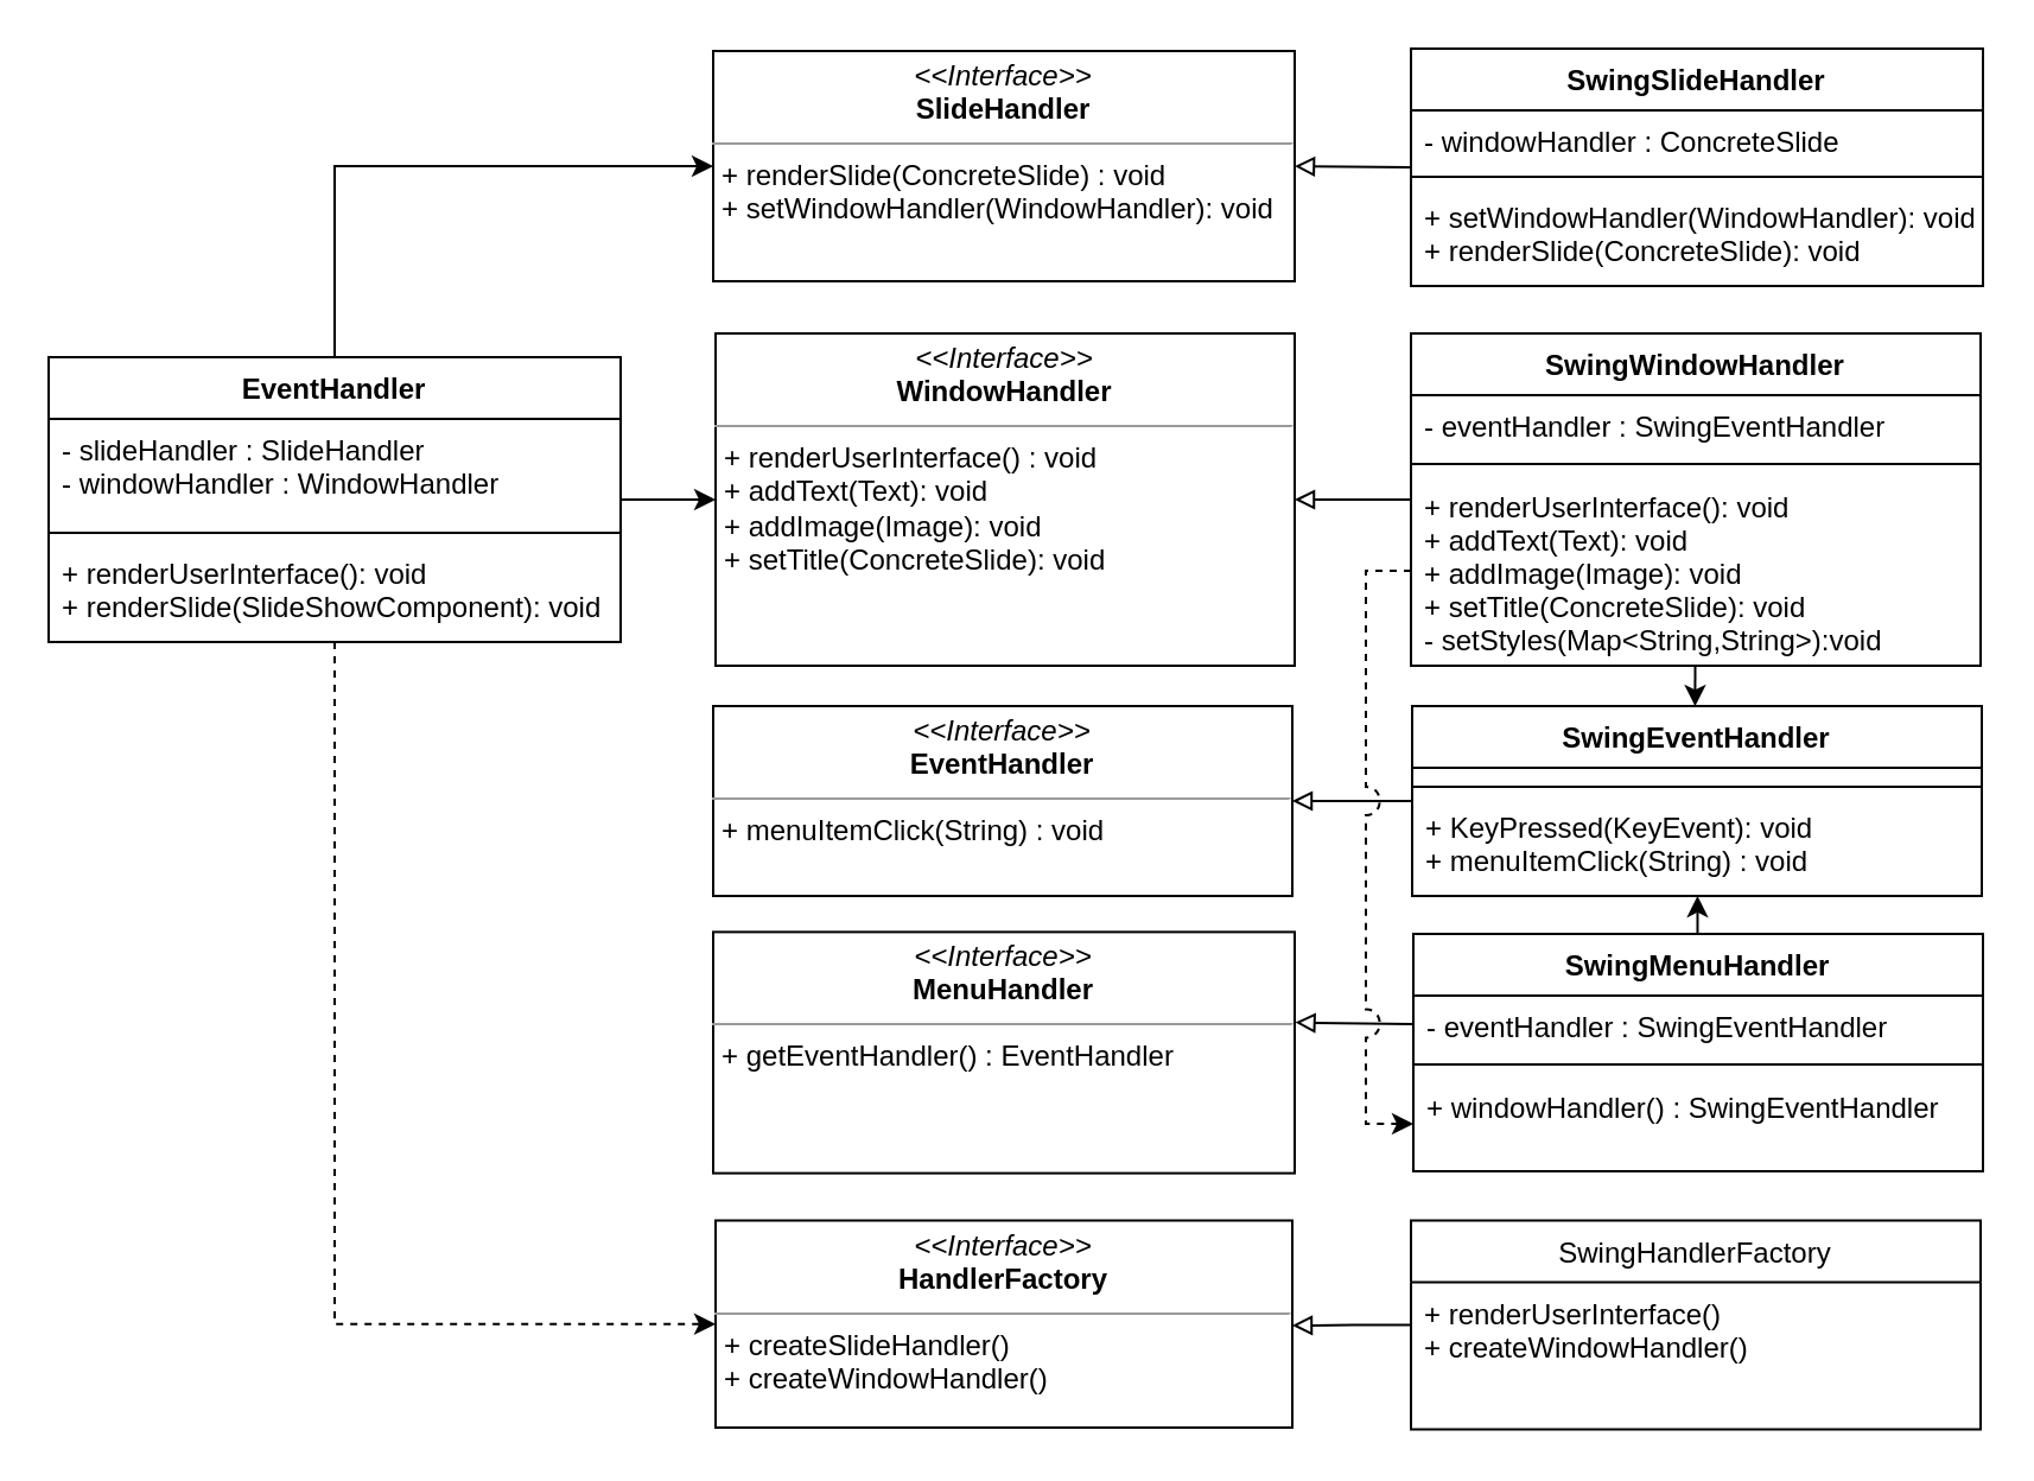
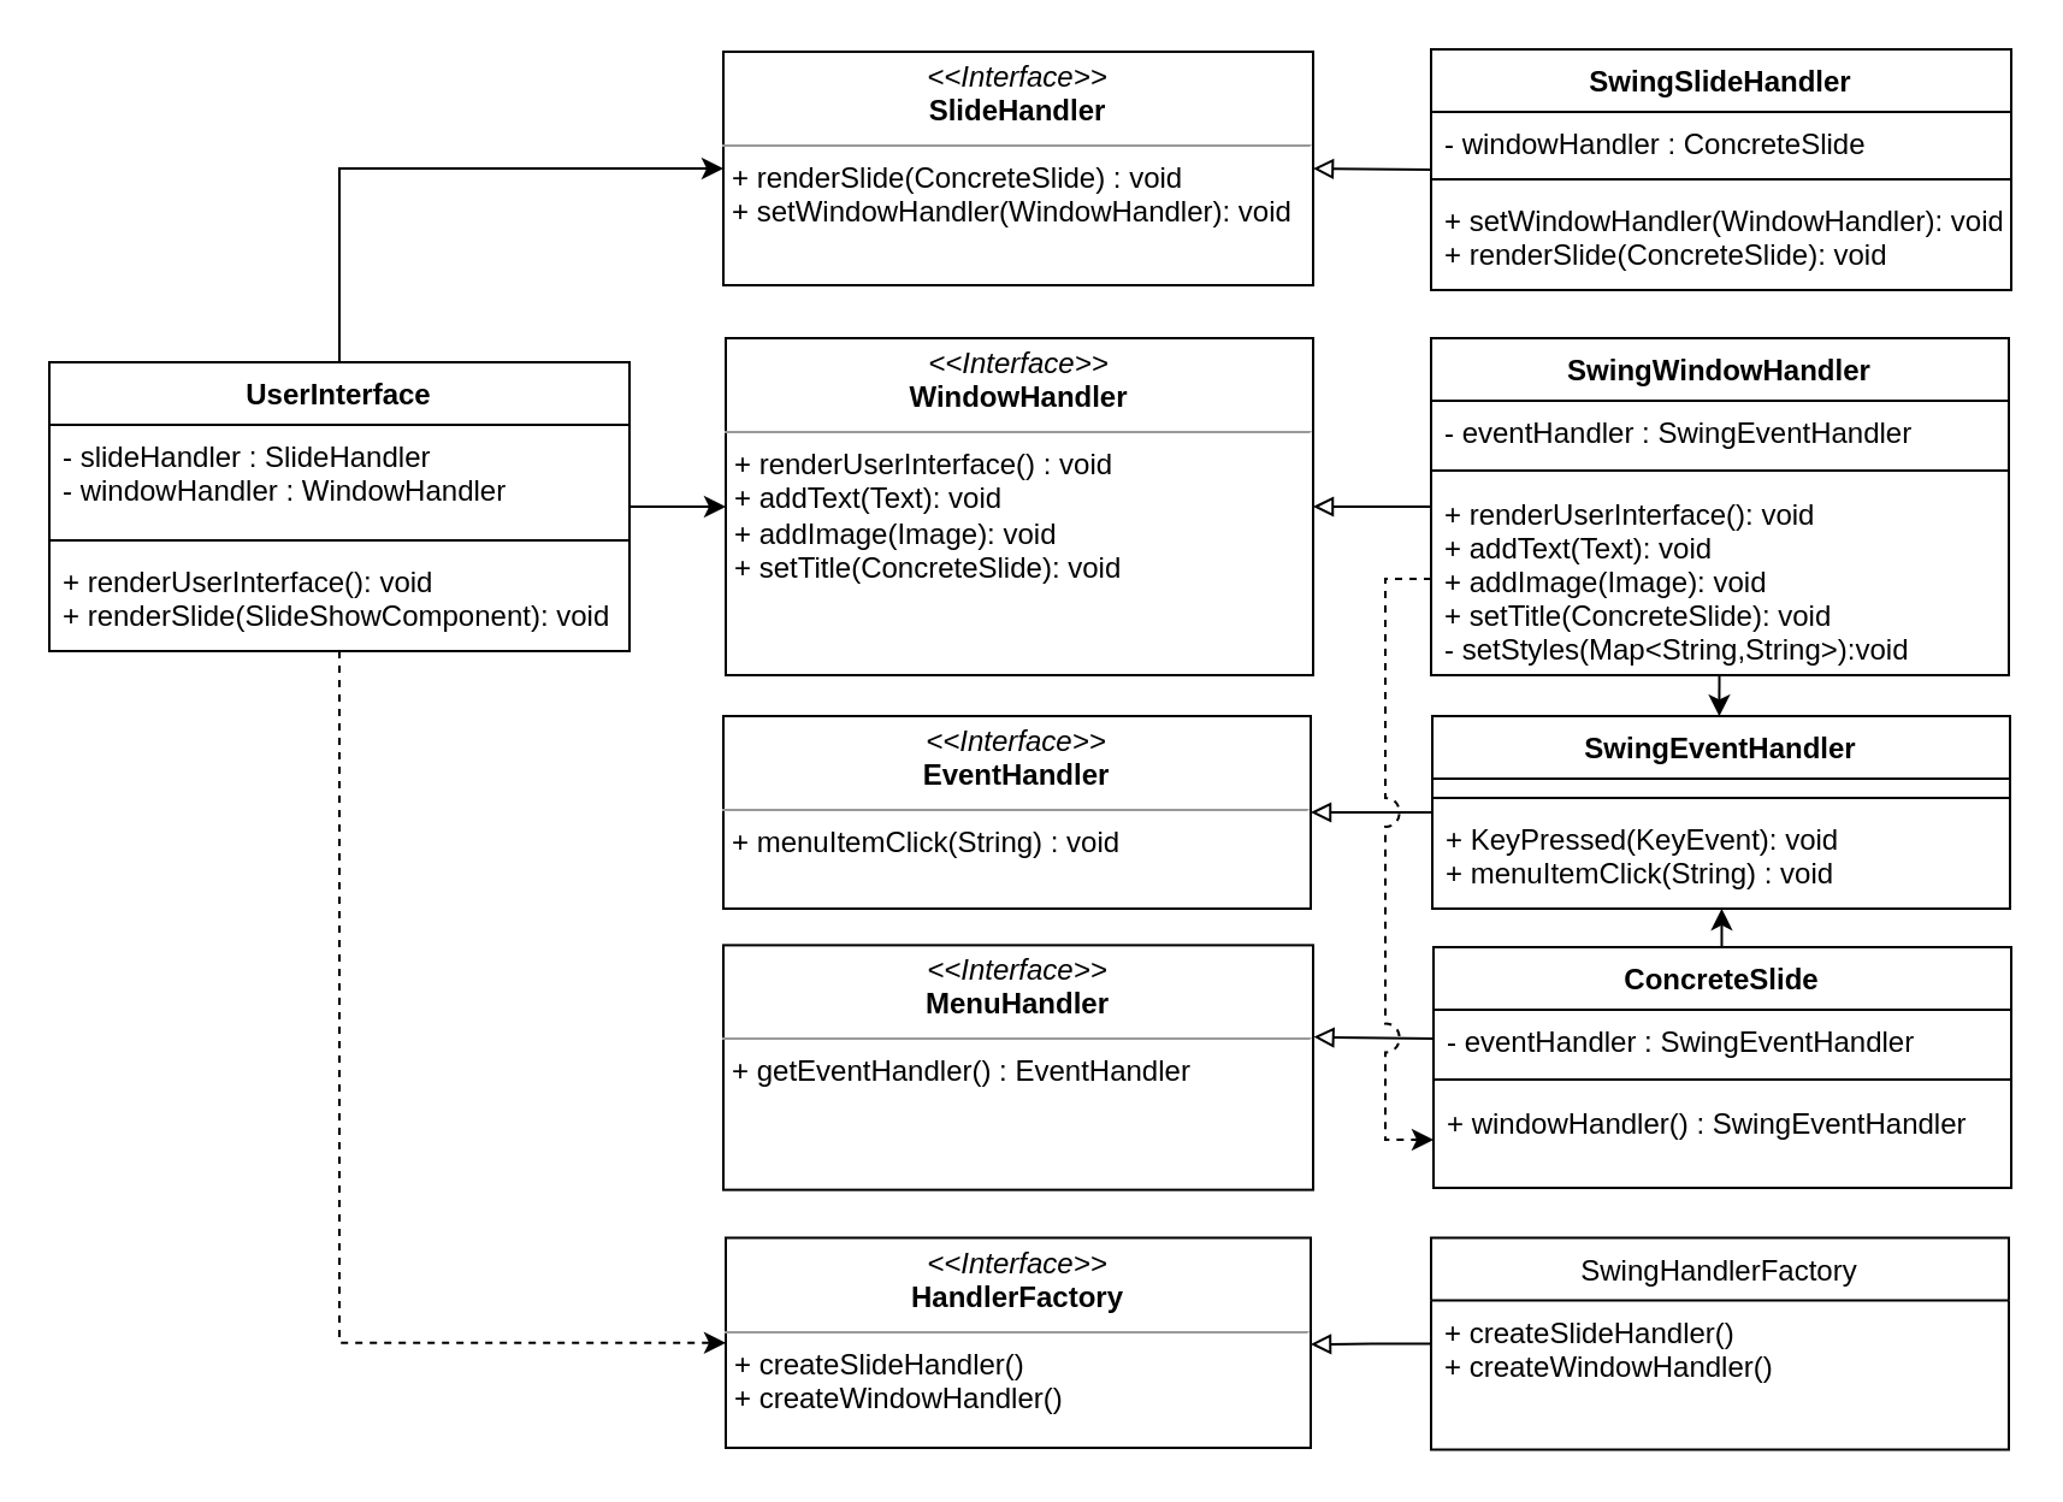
- <mxCell id="35" value="EventHandler" style="swimlane;fontStyle=1;align=center;verticalAlign=top;childLayout=stackLayout;horizontal=1;startSize=26;horizontalStack=0;resizeParent=1;resizeParentMax=0;resizeLast=0;collapsible=1;marginBottom=0;" vertex="1" parent="1"><mxGeometry x="20" y="150" width="241" height="120" as="geometry" /></mxCell>
+ <mxCell id="35" value="UserInterface" style="swimlane;fontStyle=1;align=center;verticalAlign=top;childLayout=stackLayout;horizontal=1;startSize=26;horizontalStack=0;resizeParent=1;resizeParentMax=0;resizeLast=0;collapsible=1;marginBottom=0;" vertex="1" parent="1"><mxGeometry x="20" y="150" width="241" height="120" as="geometry" /></mxCell>
- <mxCell id="27" value="SwingMenuHandler" style="swimlane;fontStyle=1;align=center;verticalAlign=top;childLayout=stackLayout;horizontal=1;startSize=26;horizontalStack=0;resizeParent=1;resizeParentMax=0;resizeLast=0;collapsible=1;marginBottom=0;" vertex="1" parent="1"><mxGeometry x="595" y="393.01" width="240" height="100" as="geometry" /></mxCell>
+ <mxCell id="27" value="ConcreteSlide" style="swimlane;fontStyle=1;align=center;verticalAlign=top;childLayout=stackLayout;horizontal=1;startSize=26;horizontalStack=0;resizeParent=1;resizeParentMax=0;resizeLast=0;collapsible=1;marginBottom=0;" vertex="1" parent="1"><mxGeometry x="595" y="393.01" width="240" height="100" as="geometry" /></mxCell>
- <mxCell id="16" value="+ renderUserInterface()&#10;+ createWindowHandler()" style="text;strokeColor=none;fillColor=none;align=left;verticalAlign=top;spacingLeft=4;spacingRight=4;overflow=hidden;rotatable=0;points=[[0,0.5],[1,0.5]];portConstraint=eastwest;" vertex="1" parent="15"><mxGeometry y="26" width="240" height="62" as="geometry" /></mxCell>
+ <mxCell id="16" value="+ createSlideHandler()&#10;+ createWindowHandler()" style="text;strokeColor=none;fillColor=none;align=left;verticalAlign=top;spacingLeft=4;spacingRight=4;overflow=hidden;rotatable=0;points=[[0,0.5],[1,0.5]];portConstraint=eastwest;" vertex="1" parent="15"><mxGeometry y="26" width="240" height="62" as="geometry" /></mxCell>
